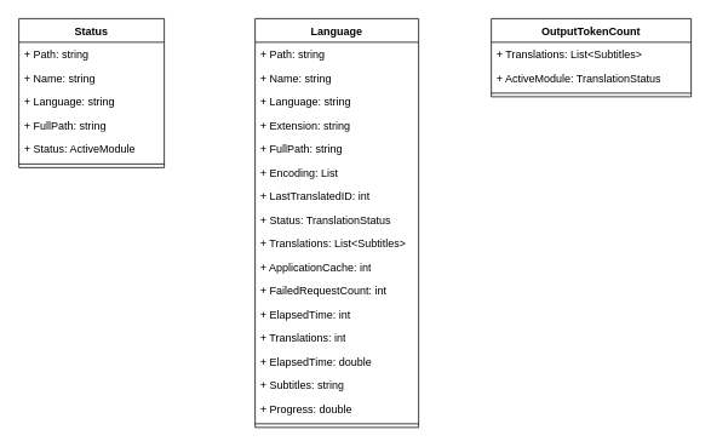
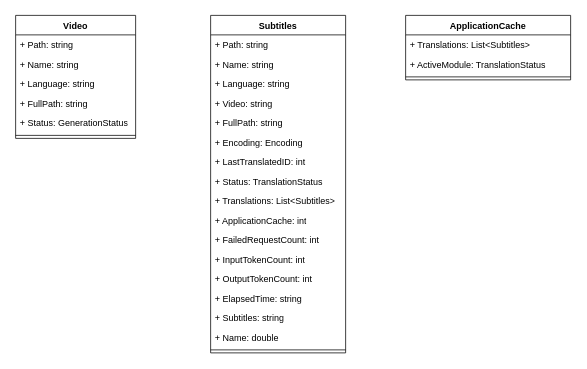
- <mxCell id="2" value="Status" style="swimlane;fontStyle=1;align=center;verticalAlign=top;childLayout=stackLayout;horizontal=1;startSize=26;horizontalStack=0;resizeParent=1;resizeParentMax=0;resizeLast=0;collapsible=1;marginBottom=0;whiteSpace=wrap;html=1;" vertex="1" parent="1"><mxGeometry x="20" y="20" width="160" height="164" as="geometry" /></mxCell>
+ <mxCell id="2" value="Video" style="swimlane;fontStyle=1;align=center;verticalAlign=top;childLayout=stackLayout;horizontal=1;startSize=26;horizontalStack=0;resizeParent=1;resizeParentMax=0;resizeLast=0;collapsible=1;marginBottom=0;whiteSpace=wrap;html=1;" vertex="1" parent="1"><mxGeometry x="20" y="20" width="160" height="164" as="geometry" /></mxCell>
- <mxCell id="9" value="Language" style="swimlane;fontStyle=1;align=center;verticalAlign=top;childLayout=stackLayout;horizontal=1;startSize=26;horizontalStack=0;resizeParent=1;resizeParentMax=0;resizeLast=0;collapsible=1;marginBottom=0;whiteSpace=wrap;html=1;" vertex="1" parent="1"><mxGeometry x="280" y="20" width="180" height="450" as="geometry" /></mxCell>
+ <mxCell id="9" value="Subtitles" style="swimlane;fontStyle=1;align=center;verticalAlign=top;childLayout=stackLayout;horizontal=1;startSize=26;horizontalStack=0;resizeParent=1;resizeParentMax=0;resizeLast=0;collapsible=1;marginBottom=0;whiteSpace=wrap;html=1;" vertex="1" parent="1"><mxGeometry x="280" y="20" width="180" height="450" as="geometry" /></mxCell>
- <mxCell id="27" value="OutputTokenCount" style="swimlane;fontStyle=1;align=center;verticalAlign=top;childLayout=stackLayout;horizontal=1;startSize=26;horizontalStack=0;resizeParent=1;resizeParentMax=0;resizeLast=0;collapsible=1;marginBottom=0;whiteSpace=wrap;html=1;" vertex="1" parent="1"><mxGeometry x="540" y="20" width="220" height="86" as="geometry" /></mxCell>
+ <mxCell id="27" value="ApplicationCache" style="swimlane;fontStyle=1;align=center;verticalAlign=top;childLayout=stackLayout;horizontal=1;startSize=26;horizontalStack=0;resizeParent=1;resizeParentMax=0;resizeLast=0;collapsible=1;marginBottom=0;whiteSpace=wrap;html=1;" vertex="1" parent="1"><mxGeometry x="540" y="20" width="220" height="86" as="geometry" /></mxCell>
- <mxCell id="13" value="+ Extension: string" style="text;strokeColor=none;fillColor=none;align=left;verticalAlign=top;spacingLeft=4;spacingRight=4;overflow=hidden;rotatable=0;points=[[0,0.5],[1,0.5]];portConstraint=eastwest;whiteSpace=wrap;html=1;" vertex="1" parent="9"><mxGeometry y="104" width="180" height="26" as="geometry" /></mxCell>
+ <mxCell id="13" value="+ Video: string" style="text;strokeColor=none;fillColor=none;align=left;verticalAlign=top;spacingLeft=4;spacingRight=4;overflow=hidden;rotatable=0;points=[[0,0.5],[1,0.5]];portConstraint=eastwest;whiteSpace=wrap;html=1;" vertex="1" parent="9"><mxGeometry y="104" width="180" height="26" as="geometry" /></mxCell>
- <mxCell id="7" value="+ Status: ActiveModule" style="text;strokeColor=none;fillColor=none;align=left;verticalAlign=top;spacingLeft=4;spacingRight=4;overflow=hidden;rotatable=0;points=[[0,0.5],[1,0.5]];portConstraint=eastwest;whiteSpace=wrap;html=1;" vertex="1" parent="2"><mxGeometry y="130" width="160" height="26" as="geometry" /></mxCell>
+ <mxCell id="7" value="+ Status: GenerationStatus" style="text;strokeColor=none;fillColor=none;align=left;verticalAlign=top;spacingLeft=4;spacingRight=4;overflow=hidden;rotatable=0;points=[[0,0.5],[1,0.5]];portConstraint=eastwest;whiteSpace=wrap;html=1;" vertex="1" parent="2"><mxGeometry y="130" width="160" height="26" as="geometry" /></mxCell>
- <mxCell id="15" value="+ Encoding: List" style="text;strokeColor=none;fillColor=none;align=left;verticalAlign=top;spacingLeft=4;spacingRight=4;overflow=hidden;rotatable=0;points=[[0,0.5],[1,0.5]];portConstraint=eastwest;whiteSpace=wrap;html=1;" vertex="1" parent="9"><mxGeometry y="156" width="180" height="26" as="geometry" /></mxCell>
+ <mxCell id="15" value="+ Encoding: Encoding" style="text;strokeColor=none;fillColor=none;align=left;verticalAlign=top;spacingLeft=4;spacingRight=4;overflow=hidden;rotatable=0;points=[[0,0.5],[1,0.5]];portConstraint=eastwest;whiteSpace=wrap;html=1;" vertex="1" parent="9"><mxGeometry y="156" width="180" height="26" as="geometry" /></mxCell>
- <mxCell id="21" value="+ ElapsedTime: int" style="text;strokeColor=none;fillColor=none;align=left;verticalAlign=top;spacingLeft=4;spacingRight=4;overflow=hidden;rotatable=0;points=[[0,0.5],[1,0.5]];portConstraint=eastwest;whiteSpace=wrap;html=1;" vertex="1" parent="9"><mxGeometry y="312" width="180" height="26" as="geometry" /></mxCell>
+ <mxCell id="21" value="+ InputTokenCount: int" style="text;strokeColor=none;fillColor=none;align=left;verticalAlign=top;spacingLeft=4;spacingRight=4;overflow=hidden;rotatable=0;points=[[0,0.5],[1,0.5]];portConstraint=eastwest;whiteSpace=wrap;html=1;" vertex="1" parent="9"><mxGeometry y="312" width="180" height="26" as="geometry" /></mxCell>
- <mxCell id="22" value="+ Translations: int" style="text;strokeColor=none;fillColor=none;align=left;verticalAlign=top;spacingLeft=4;spacingRight=4;overflow=hidden;rotatable=0;points=[[0,0.5],[1,0.5]];portConstraint=eastwest;whiteSpace=wrap;html=1;" vertex="1" parent="9"><mxGeometry y="338" width="180" height="26" as="geometry" /></mxCell>
+ <mxCell id="22" value="+ OutputTokenCount: int" style="text;strokeColor=none;fillColor=none;align=left;verticalAlign=top;spacingLeft=4;spacingRight=4;overflow=hidden;rotatable=0;points=[[0,0.5],[1,0.5]];portConstraint=eastwest;whiteSpace=wrap;html=1;" vertex="1" parent="9"><mxGeometry y="338" width="180" height="26" as="geometry" /></mxCell>
- <mxCell id="23" value="+ ElapsedTime: double" style="text;strokeColor=none;fillColor=none;align=left;verticalAlign=top;spacingLeft=4;spacingRight=4;overflow=hidden;rotatable=0;points=[[0,0.5],[1,0.5]];portConstraint=eastwest;whiteSpace=wrap;html=1;" vertex="1" parent="9"><mxGeometry y="364" width="180" height="26" as="geometry" /></mxCell>
+ <mxCell id="23" value="+ ElapsedTime: string" style="text;strokeColor=none;fillColor=none;align=left;verticalAlign=top;spacingLeft=4;spacingRight=4;overflow=hidden;rotatable=0;points=[[0,0.5],[1,0.5]];portConstraint=eastwest;whiteSpace=wrap;html=1;" vertex="1" parent="9"><mxGeometry y="364" width="180" height="26" as="geometry" /></mxCell>
- <mxCell id="25" value="+ Progress: double" style="text;strokeColor=none;fillColor=none;align=left;verticalAlign=top;spacingLeft=4;spacingRight=4;overflow=hidden;rotatable=0;points=[[0,0.5],[1,0.5]];portConstraint=eastwest;whiteSpace=wrap;html=1;" vertex="1" parent="9"><mxGeometry y="416" width="180" height="26" as="geometry" /></mxCell>
+ <mxCell id="25" value="+ Name: double" style="text;strokeColor=none;fillColor=none;align=left;verticalAlign=top;spacingLeft=4;spacingRight=4;overflow=hidden;rotatable=0;points=[[0,0.5],[1,0.5]];portConstraint=eastwest;whiteSpace=wrap;html=1;" vertex="1" parent="9"><mxGeometry y="416" width="180" height="26" as="geometry" /></mxCell>
